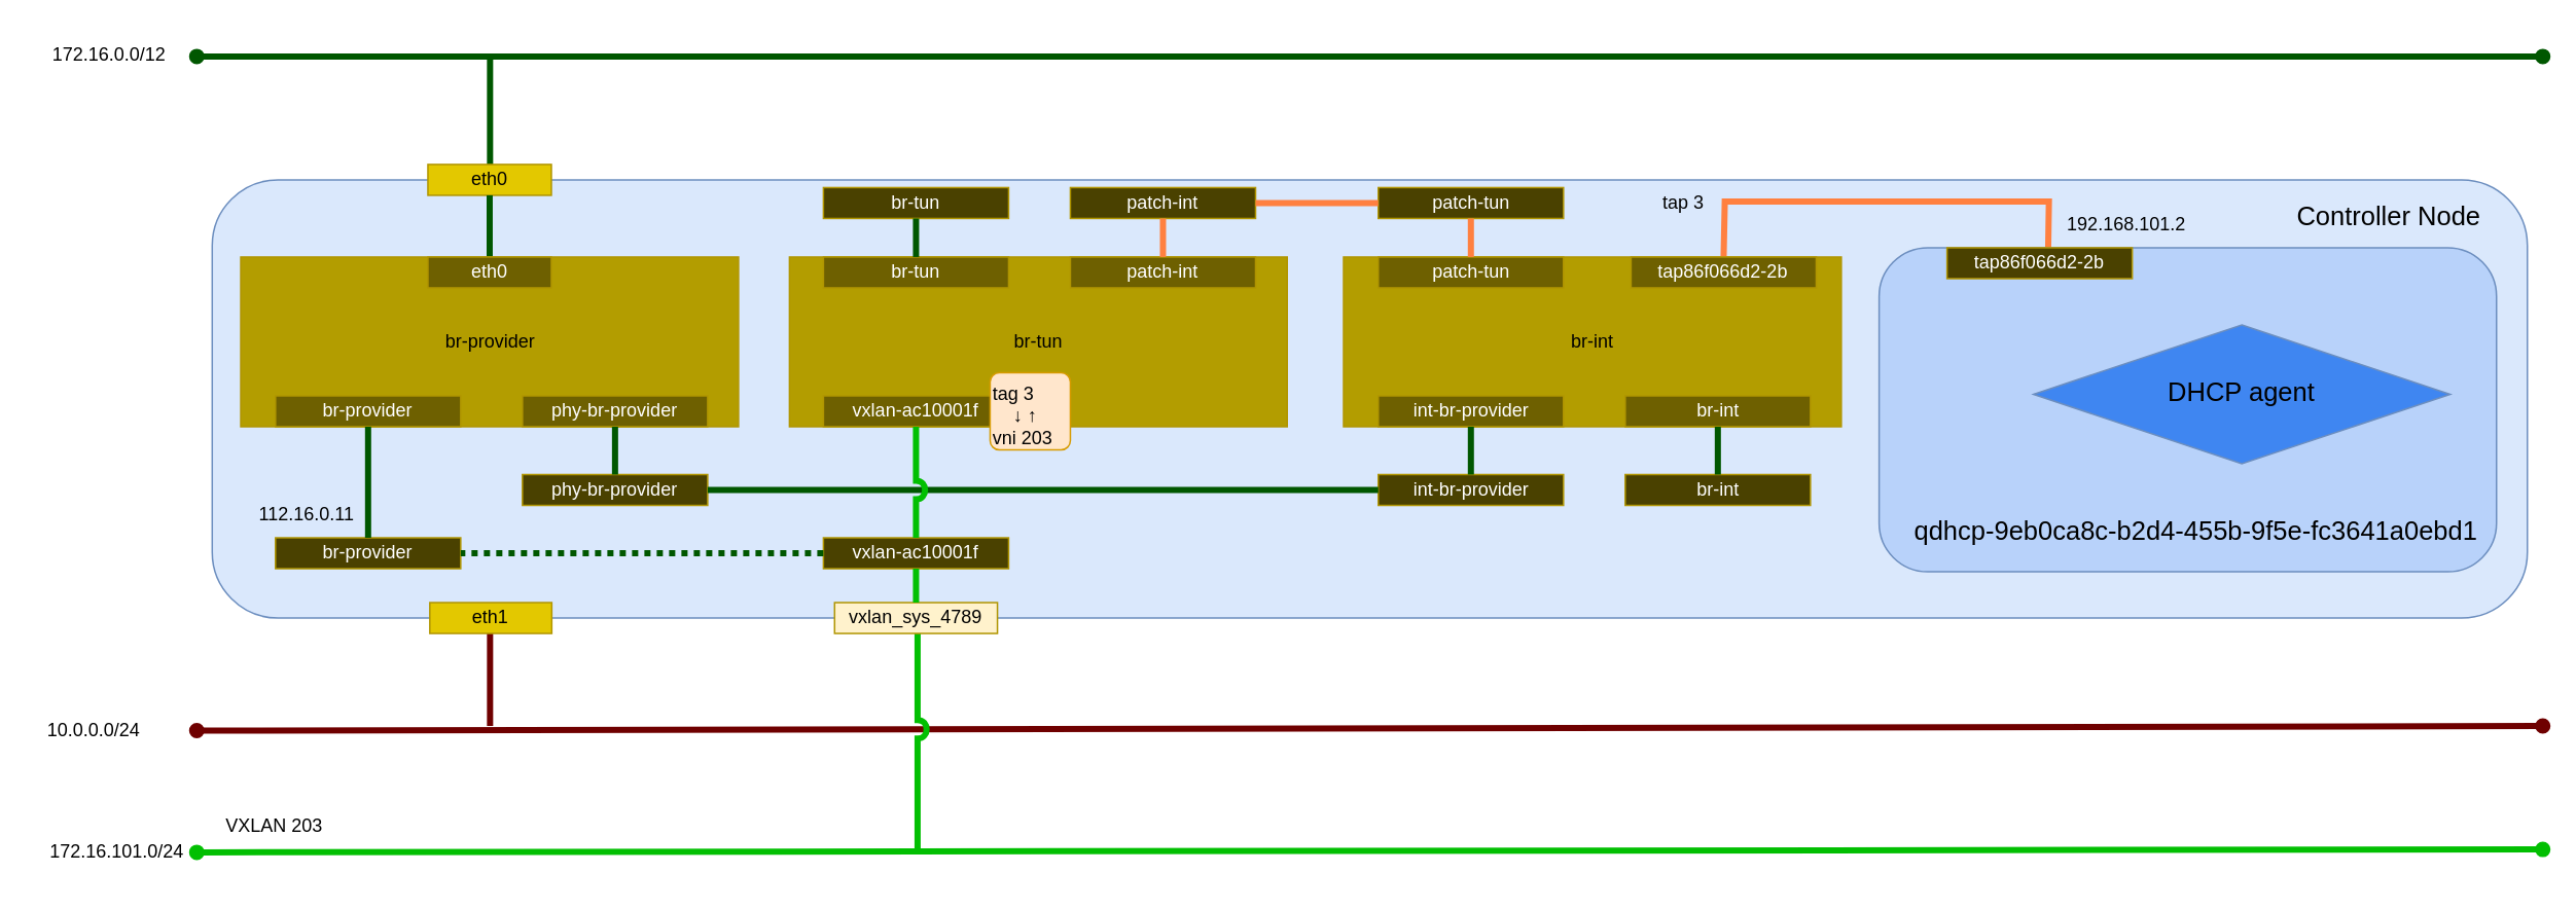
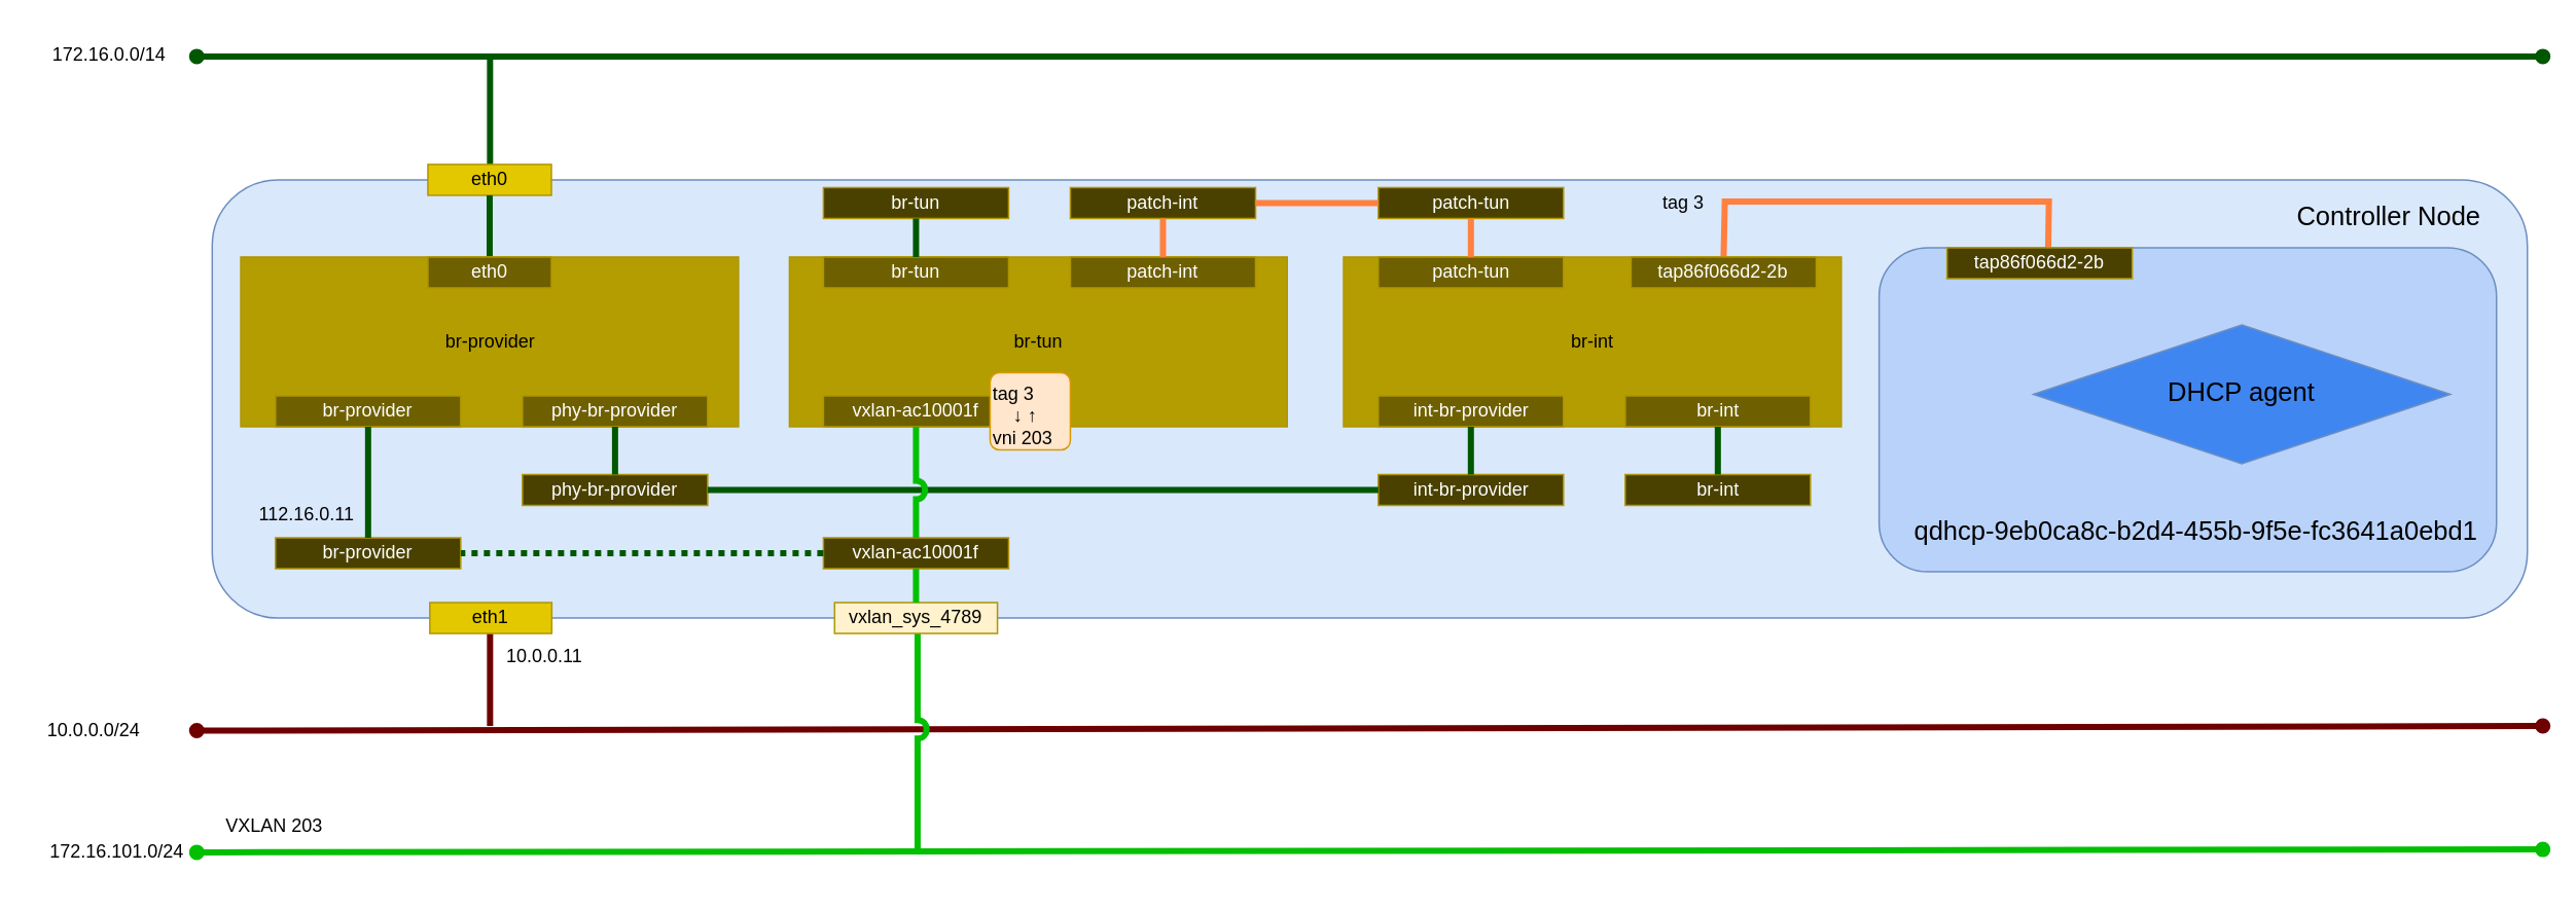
- <mxCell id="4" value="172.16.0.0/12" style="text;html=1;align=center;verticalAlign=middle;resizable=0;points=[];autosize=1;strokeColor=none;fillColor=none;" parent="1" vertex="1"><mxGeometry x="20" y="20" width="100" height="30" as="geometry" /></mxCell>
+ <mxCell id="4" value="172.16.0.0/14" style="text;html=1;align=center;verticalAlign=middle;resizable=0;points=[];autosize=1;strokeColor=none;fillColor=none;" parent="1" vertex="1"><mxGeometry x="20" y="20" width="100" height="30" as="geometry" /></mxCell>
- <mxCell id="43" value="tap 3" style="text;html=1;align=center;verticalAlign=middle;resizable=0;points=[];autosize=1;strokeColor=none;fillColor=none;" vertex="1" parent="12"><mxGeometry x="1065" y="116" width="50" height="30" as="geometry" /></mxCell>
+ <mxCell id="43" value="tag 3" style="text;html=1;align=center;verticalAlign=middle;resizable=0;points=[];autosize=1;strokeColor=none;fillColor=none;" vertex="1" parent="12"><mxGeometry x="1065" y="116" width="50" height="30" as="geometry" /></mxCell>
- <mxCell id="61" value="192.168.101.2" style="text;html=1;align=center;verticalAlign=middle;resizable=0;points=[];autosize=1;strokeColor=none;fillColor=none;" parent="58" vertex="1"><mxGeometry x="1327" y="130" width="100" height="30" as="geometry" /></mxCell>
+ <mxCell id="16" value="10.0.0.11" style="text;html=1;align=center;verticalAlign=middle;resizable=0;points=[];autosize=1;strokeColor=none;fillColor=none;" parent="12" vertex="1"><mxGeometry x="317" y="410" width="70" height="30" as="geometry" /></mxCell>
